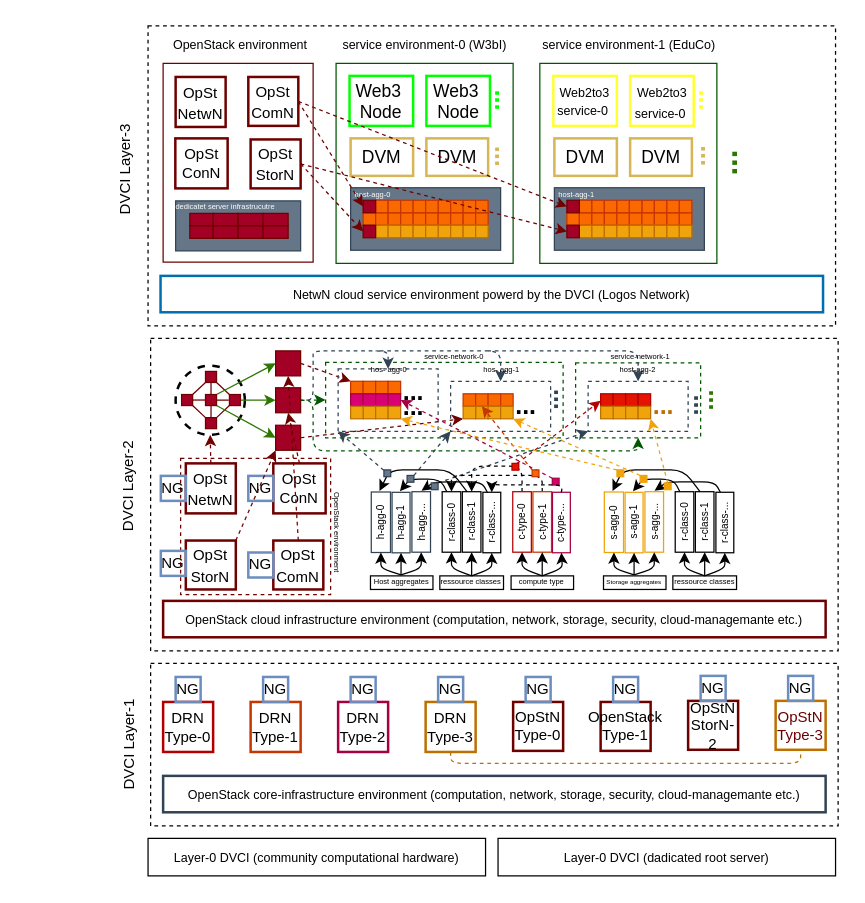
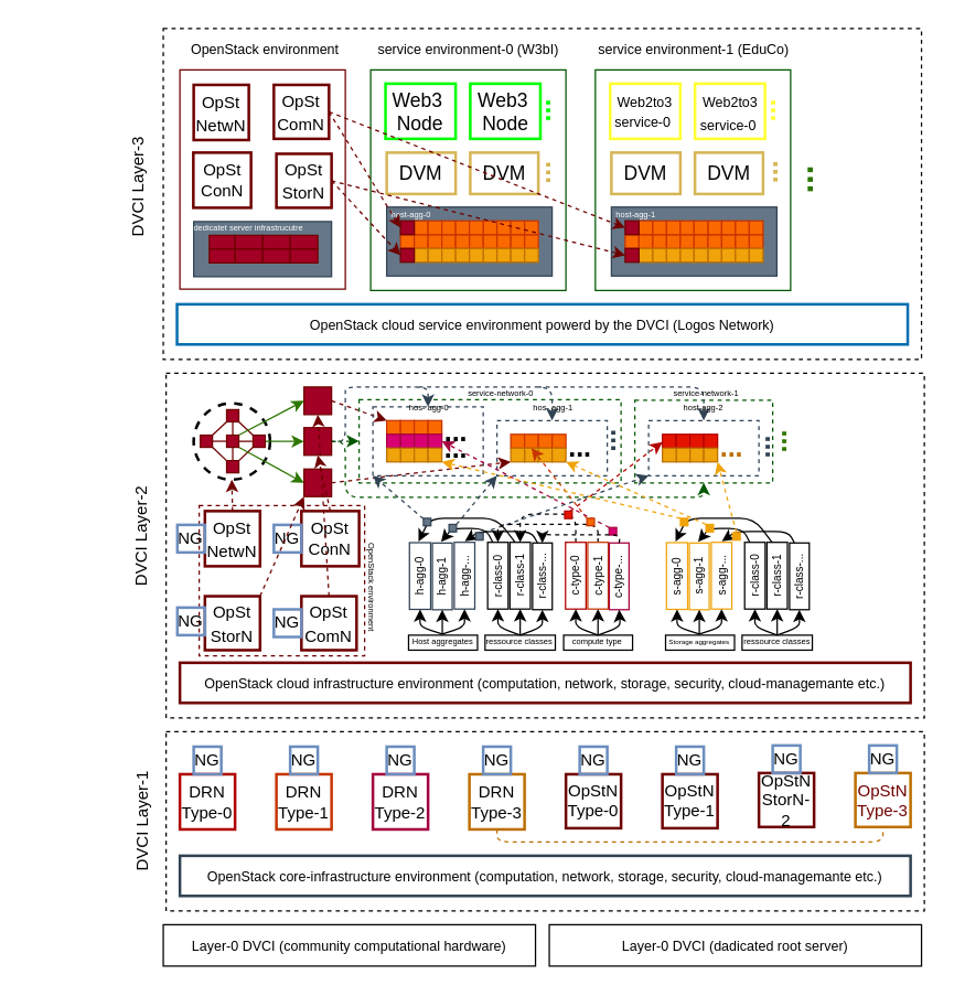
- <mxCell id="164" value="&lt;font style=&quot;font-size: 10px;&quot;&gt;&lt;span style=&quot;font-size: x-small;&quot;&gt;NetwN&amp;nbsp;&lt;/span&gt;&lt;span style=&quot;font-size: x-small;&quot;&gt;cloud service environment&amp;nbsp;&lt;/span&gt;&lt;span style=&quot;font-size: x-small;&quot;&gt;powerd by the DVCI (Logos Network)&lt;/span&gt;&lt;br style=&quot;font-size: 12px;&quot;&gt;&lt;/font&gt;" style="rounded=0;whiteSpace=wrap;html=1;strokeColor=#006EAF;strokeWidth=2;fontSize=12;fillColor=none;fontColor=default;" parent="1" vertex="1"><mxGeometry x="127.94" y="220" width="530" height="29.13" as="geometry" /></mxCell>
+ <mxCell id="164" value="&lt;font style=&quot;font-size: 10px;&quot;&gt;&lt;span style=&quot;font-size: x-small;&quot;&gt;OpenStack&amp;nbsp;&lt;/span&gt;&lt;span style=&quot;font-size: x-small;&quot;&gt;cloud service environment&amp;nbsp;&lt;/span&gt;&lt;span style=&quot;font-size: x-small;&quot;&gt;powerd by the DVCI (Logos Network)&lt;/span&gt;&lt;br style=&quot;font-size: 12px;&quot;&gt;&lt;/font&gt;" style="rounded=0;whiteSpace=wrap;html=1;strokeColor=#006EAF;strokeWidth=2;fontSize=12;fillColor=none;fontColor=default;" parent="1" vertex="1"><mxGeometry x="127.94" y="220" width="530" height="29.13" as="geometry" /></mxCell>
- <mxCell id="24" value="&lt;font style=&quot;font-size: 12px;&quot;&gt;OpenStack&lt;br style=&quot;font-size: 12px;&quot;&gt;Type-1&lt;br style=&quot;font-size: 12px;&quot;&gt;&lt;/font&gt;" style="rounded=0;whiteSpace=wrap;html=1;strokeColor=#6F0000;strokeWidth=2;fontSize=12;fillColor=none;fontColor=default;" parent="1" vertex="1"><mxGeometry x="480" y="560.87" width="40" height="39.13" as="geometry" /></mxCell>
+ <mxCell id="24" value="&lt;font style=&quot;font-size: 12px;&quot;&gt;OpStN&lt;br style=&quot;font-size: 12px;&quot;&gt;Type-1&lt;br style=&quot;font-size: 12px;&quot;&gt;&lt;/font&gt;" style="rounded=0;whiteSpace=wrap;html=1;strokeColor=#6F0000;strokeWidth=2;fontSize=12;fillColor=none;fontColor=default;" parent="1" vertex="1"><mxGeometry x="480" y="560.87" width="40" height="39.13" as="geometry" /></mxCell>
